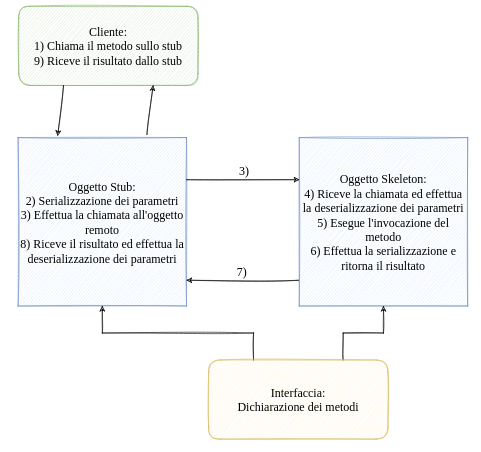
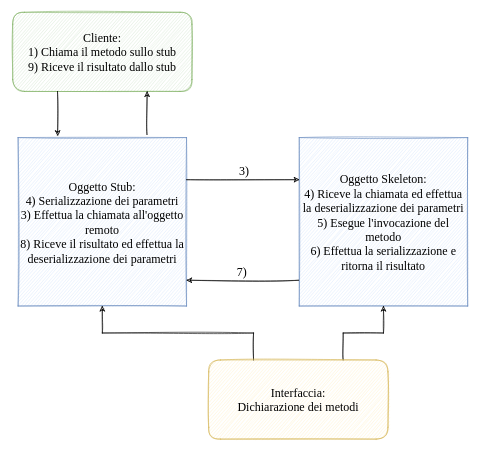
- <mxCell id="2" value="&lt;div&gt;Cliente:&lt;/div&gt;&lt;div&gt;1) Chiama il metodo sullo stub&lt;/div&gt;&lt;div&gt;9) Riceve il risultato dallo stub&lt;br&gt;&lt;/div&gt;" style="rounded=1;whiteSpace=wrap;html=1;sketch=1;hachureGap=4;fontFamily=Architects Daughter;fontSource=https%3A%2F%2Ffonts.googleapis.com%2Fcss%3Ffamily%3DArchitects%2BDaughter;fontSize=20;fillColor=#d5e8d4;strokeColor=#82b366;" parent="1" vertex="1"><mxGeometry x="30" y="10" width="299" height="132" as="geometry" /></mxCell>
+ <mxCell id="2" value="&lt;div&gt;Cliente:&lt;/div&gt;&lt;div&gt;1) Chiama il metodo sullo stub&lt;/div&gt;&lt;div&gt;9) Riceve il risultato dallo stub&lt;br&gt;&lt;/div&gt;" style="rounded=1;whiteSpace=wrap;html=1;sketch=1;hachureGap=4;fontFamily=Architects Daughter;fontSource=https%3A%2F%2Ffonts.googleapis.com%2Fcss%3Ffamily%3DArchitects%2BDaughter;fontSize=20;fillColor=#d5e8d4;strokeColor=#82b366;" parent="1" vertex="1"><mxGeometry x="20" y="20" width="299" height="132" as="geometry" /></mxCell>
- <mxCell id="3" value="&lt;div&gt;Oggetto Stub:&lt;/div&gt;&lt;div&gt;2) Serializzazione dei parametri&lt;/div&gt;&lt;div&gt;3) Effettua la chiamata all'oggetto remoto&lt;br&gt;&lt;/div&gt;&lt;div&gt;8) Riceve il risultato ed effettua la deserializzazione dei parametri&lt;br&gt;&lt;/div&gt;" style="whiteSpace=wrap;html=1;aspect=fixed;fontSize=20;sketch=1;fontFamily=Architects Daughter;fontSource=https%3A%2F%2Ffonts.googleapis.com%2Fcss%3Ffamily%3DArchitects%2BDaughter;fillColor=#dae8fc;strokeColor=#6c8ebf;" vertex="1" parent="1"><mxGeometry x="29" y="229" width="281" height="281" as="geometry" /></mxCell>
+ <mxCell id="3" value="&lt;div&gt;Oggetto Stub:&lt;/div&gt;&lt;div&gt;4) Serializzazione dei parametri&lt;/div&gt;&lt;div&gt;3) Effettua la chiamata all'oggetto remoto&lt;br&gt;&lt;/div&gt;&lt;div&gt;8) Riceve il risultato ed effettua la deserializzazione dei parametri&lt;br&gt;&lt;/div&gt;" style="whiteSpace=wrap;html=1;aspect=fixed;fontSize=20;sketch=1;fontFamily=Architects Daughter;fontSource=https%3A%2F%2Ffonts.googleapis.com%2Fcss%3Ffamily%3DArchitects%2BDaughter;fillColor=#dae8fc;strokeColor=#6c8ebf;" vertex="1" parent="1"><mxGeometry x="29" y="229" width="281" height="281" as="geometry" /></mxCell>
